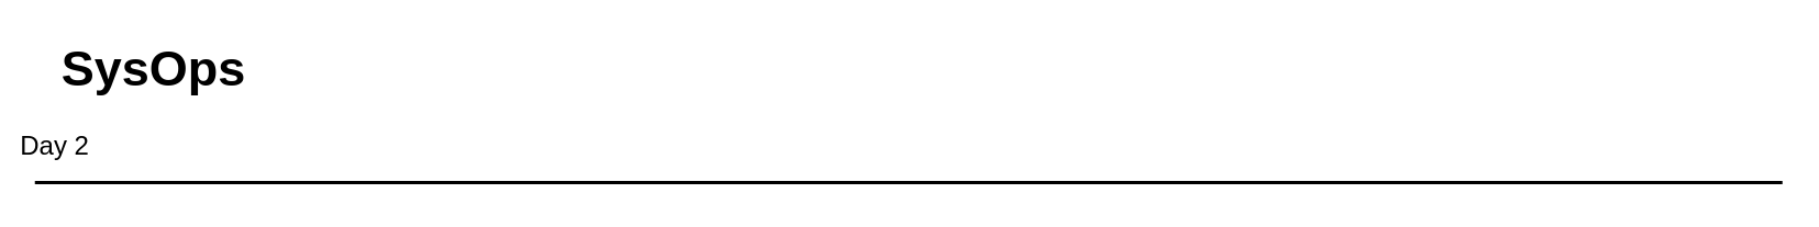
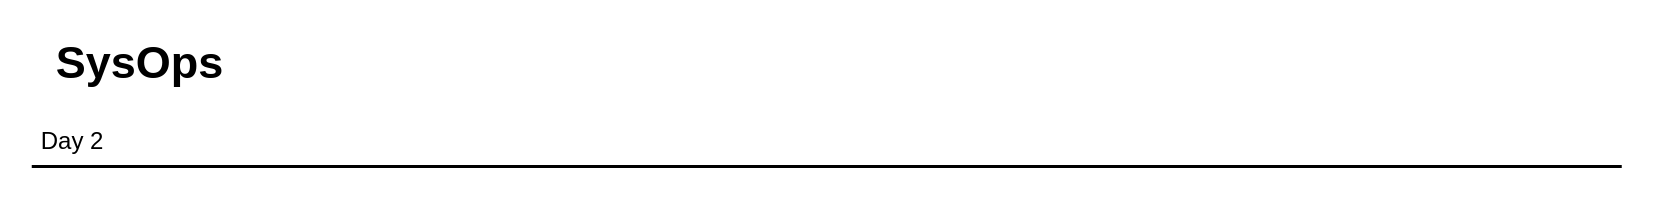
- <mxCell id="3" value="Day 2" style="text;html=1;resizable=0;points=[];autosize=1;align=left;verticalAlign=top;spacingTop=-4;fontSize=16;" vertex="1" parent="1"><mxGeometry x="9.5" y="75.5" width="60" height="20" as="geometry" /></mxCell>
+ <mxCell id="3" value="Day 2" style="text;html=1;resizable=0;points=[];autosize=1;align=left;verticalAlign=top;spacingTop=-4;fontSize=16;" vertex="1" parent="1"><mxGeometry x="24.5" y="80.5" width="60" height="20" as="geometry" /></mxCell>
